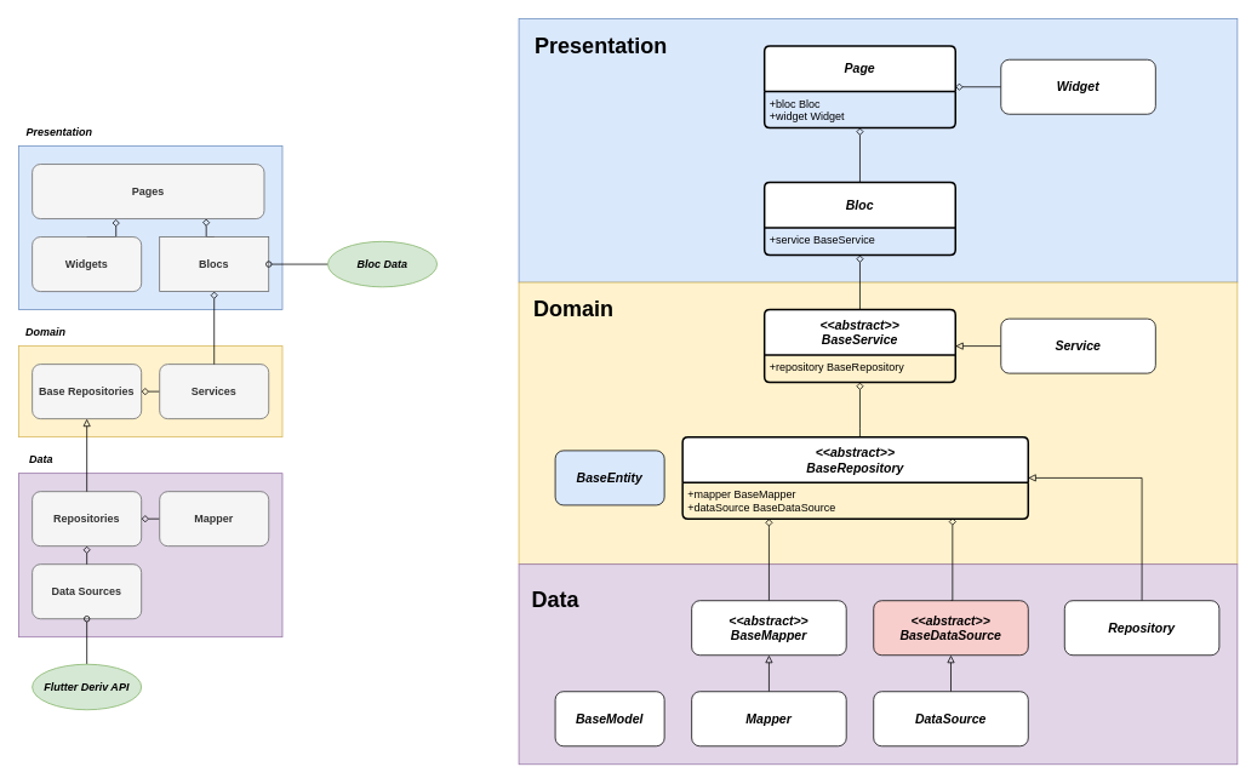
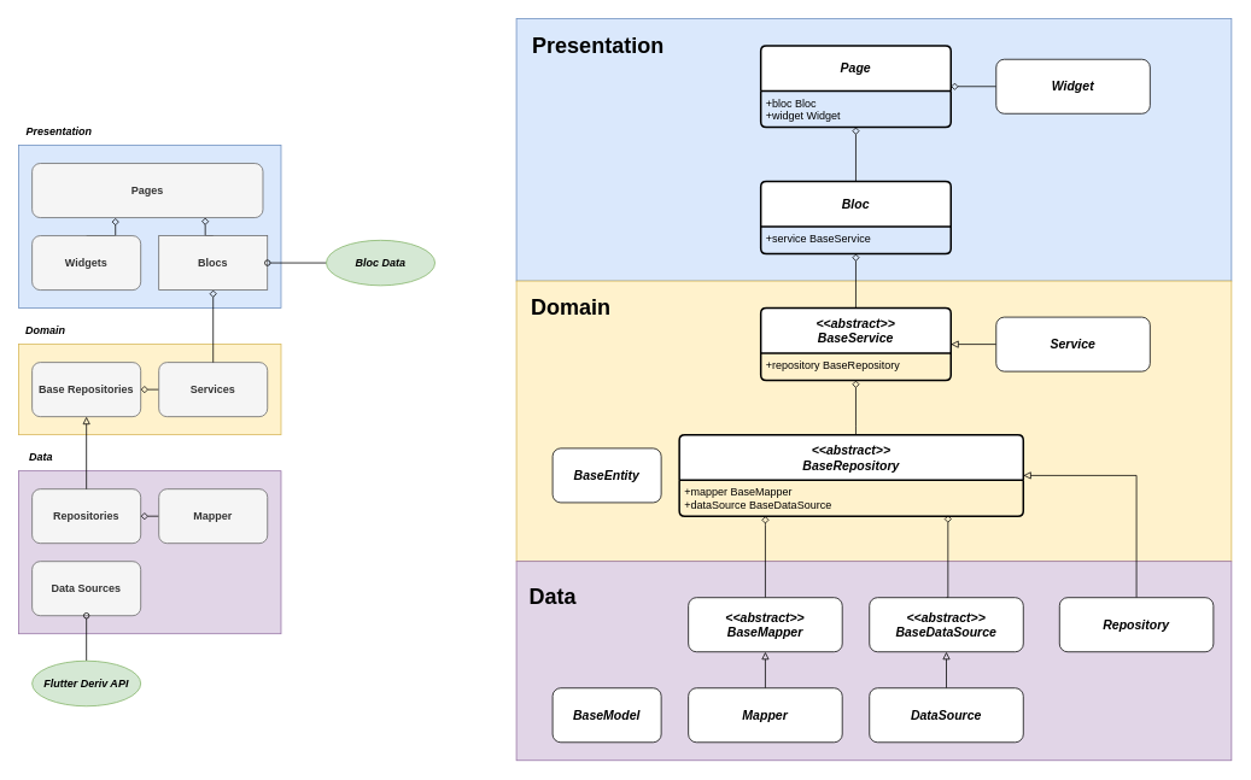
- <mxCell id="31" value="&lt;b&gt;&lt;i&gt;&lt;font style=&quot;font-size: 14px;&quot;&gt;BaseEntity&lt;/font&gt;&lt;/i&gt;&lt;/b&gt;" style="rounded=1;whiteSpace=wrap;html=1;fillColor=#dae8fc;" vertex="1" parent="1"><mxGeometry x="610" y="495" width="120" height="60" as="geometry" /></mxCell>
+ <mxCell id="31" value="&lt;b&gt;&lt;i&gt;&lt;font style=&quot;font-size: 14px;&quot;&gt;BaseEntity&lt;/font&gt;&lt;/i&gt;&lt;/b&gt;" style="rounded=1;whiteSpace=wrap;html=1;" vertex="1" parent="1"><mxGeometry x="610" y="495" width="120" height="60" as="geometry" /></mxCell>
- <mxCell id="6" value="" style="endArrow=diamond;html=1;rounded=0;exitX=0.5;exitY=0;exitDx=0;exitDy=0;entryX=0.5;entryY=1;entryDx=0;entryDy=0;endFill=0;" edge="1" parent="1" source="4" target="5"><mxGeometry width="50" height="50" relative="1" as="geometry"><mxPoint x="255" y="550" as="sourcePoint" /><mxPoint x="305" y="500" as="targetPoint" /></mxGeometry></mxCell>
- <mxCell id="37" value="&lt;b&gt;&lt;i&gt;&lt;font style=&quot;font-size: 14px;&quot;&gt;&amp;lt;&amp;lt;abstract&amp;gt;&amp;gt;&lt;br&gt;BaseDataSource&lt;br&gt;&lt;/font&gt;&lt;/i&gt;&lt;/b&gt;" style="rounded=1;whiteSpace=wrap;html=1;fillColor=#f8cecc;" vertex="1" parent="1"><mxGeometry x="960" y="660" width="170" height="60" as="geometry" /></mxCell>
+ <mxCell id="37" value="&lt;b&gt;&lt;i&gt;&lt;font style=&quot;font-size: 14px;&quot;&gt;&amp;lt;&amp;lt;abstract&amp;gt;&amp;gt;&lt;br&gt;BaseDataSource&lt;br&gt;&lt;/font&gt;&lt;/i&gt;&lt;/b&gt;" style="rounded=1;whiteSpace=wrap;html=1;" vertex="1" parent="1"><mxGeometry x="960" y="660" width="170" height="60" as="geometry" /></mxCell>
